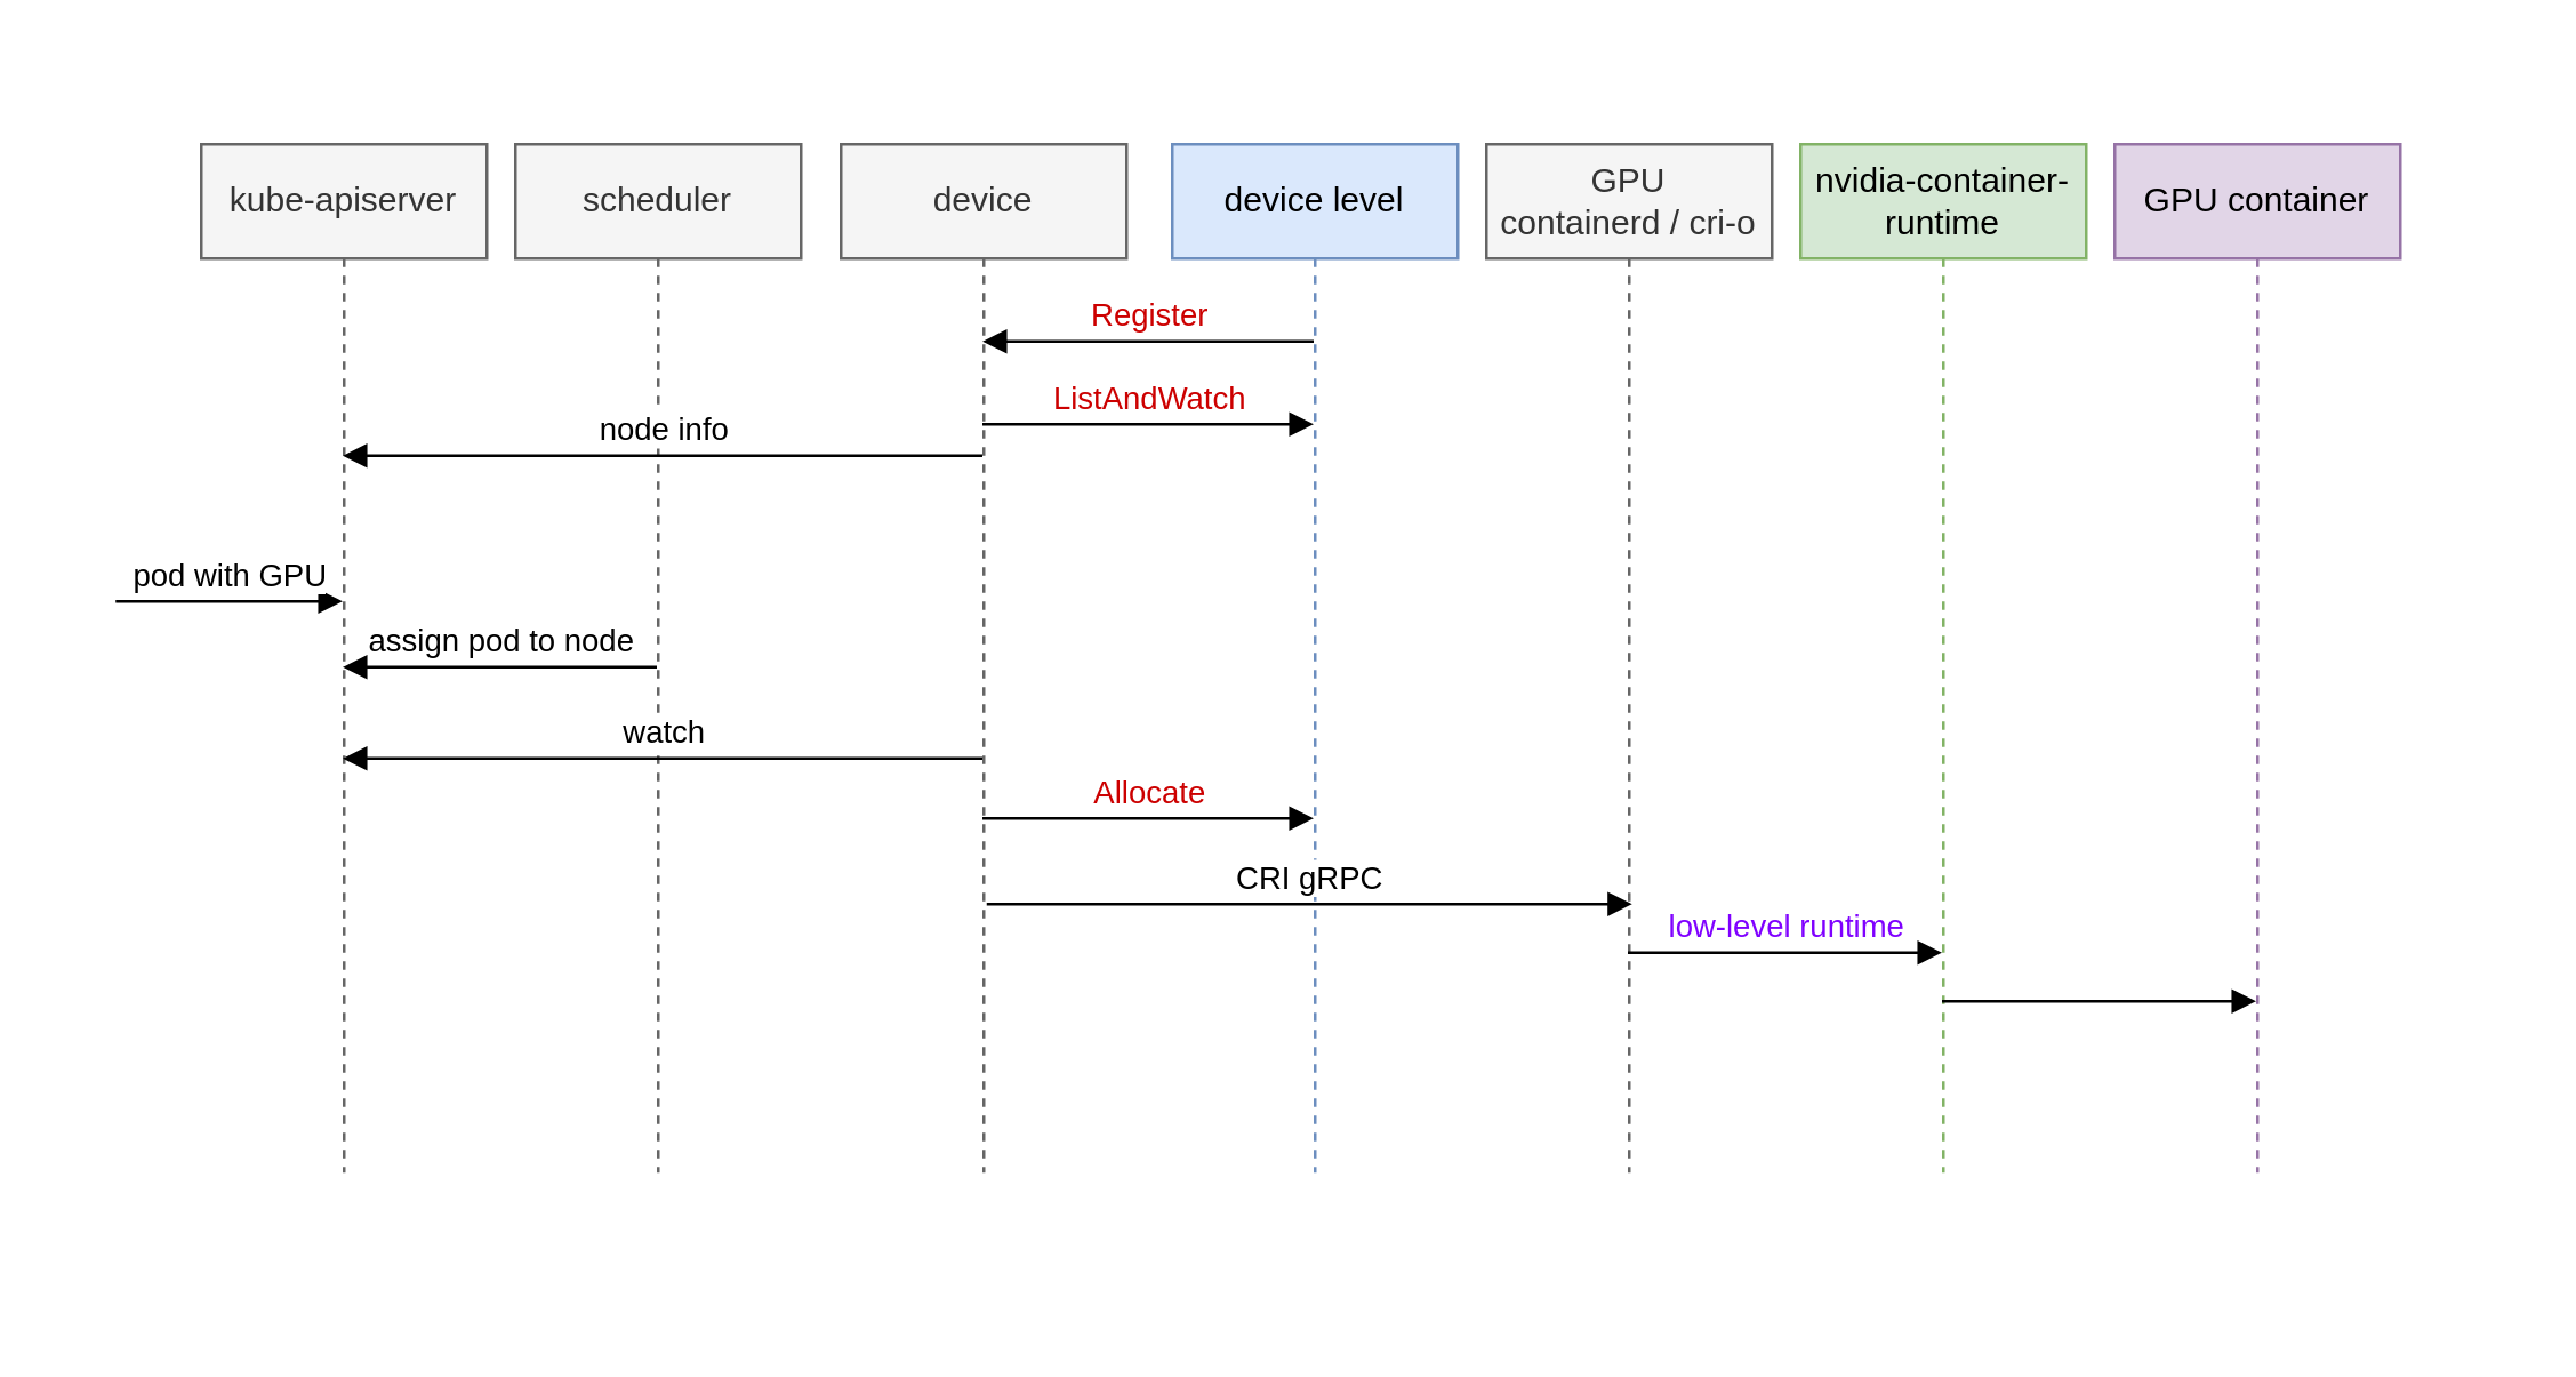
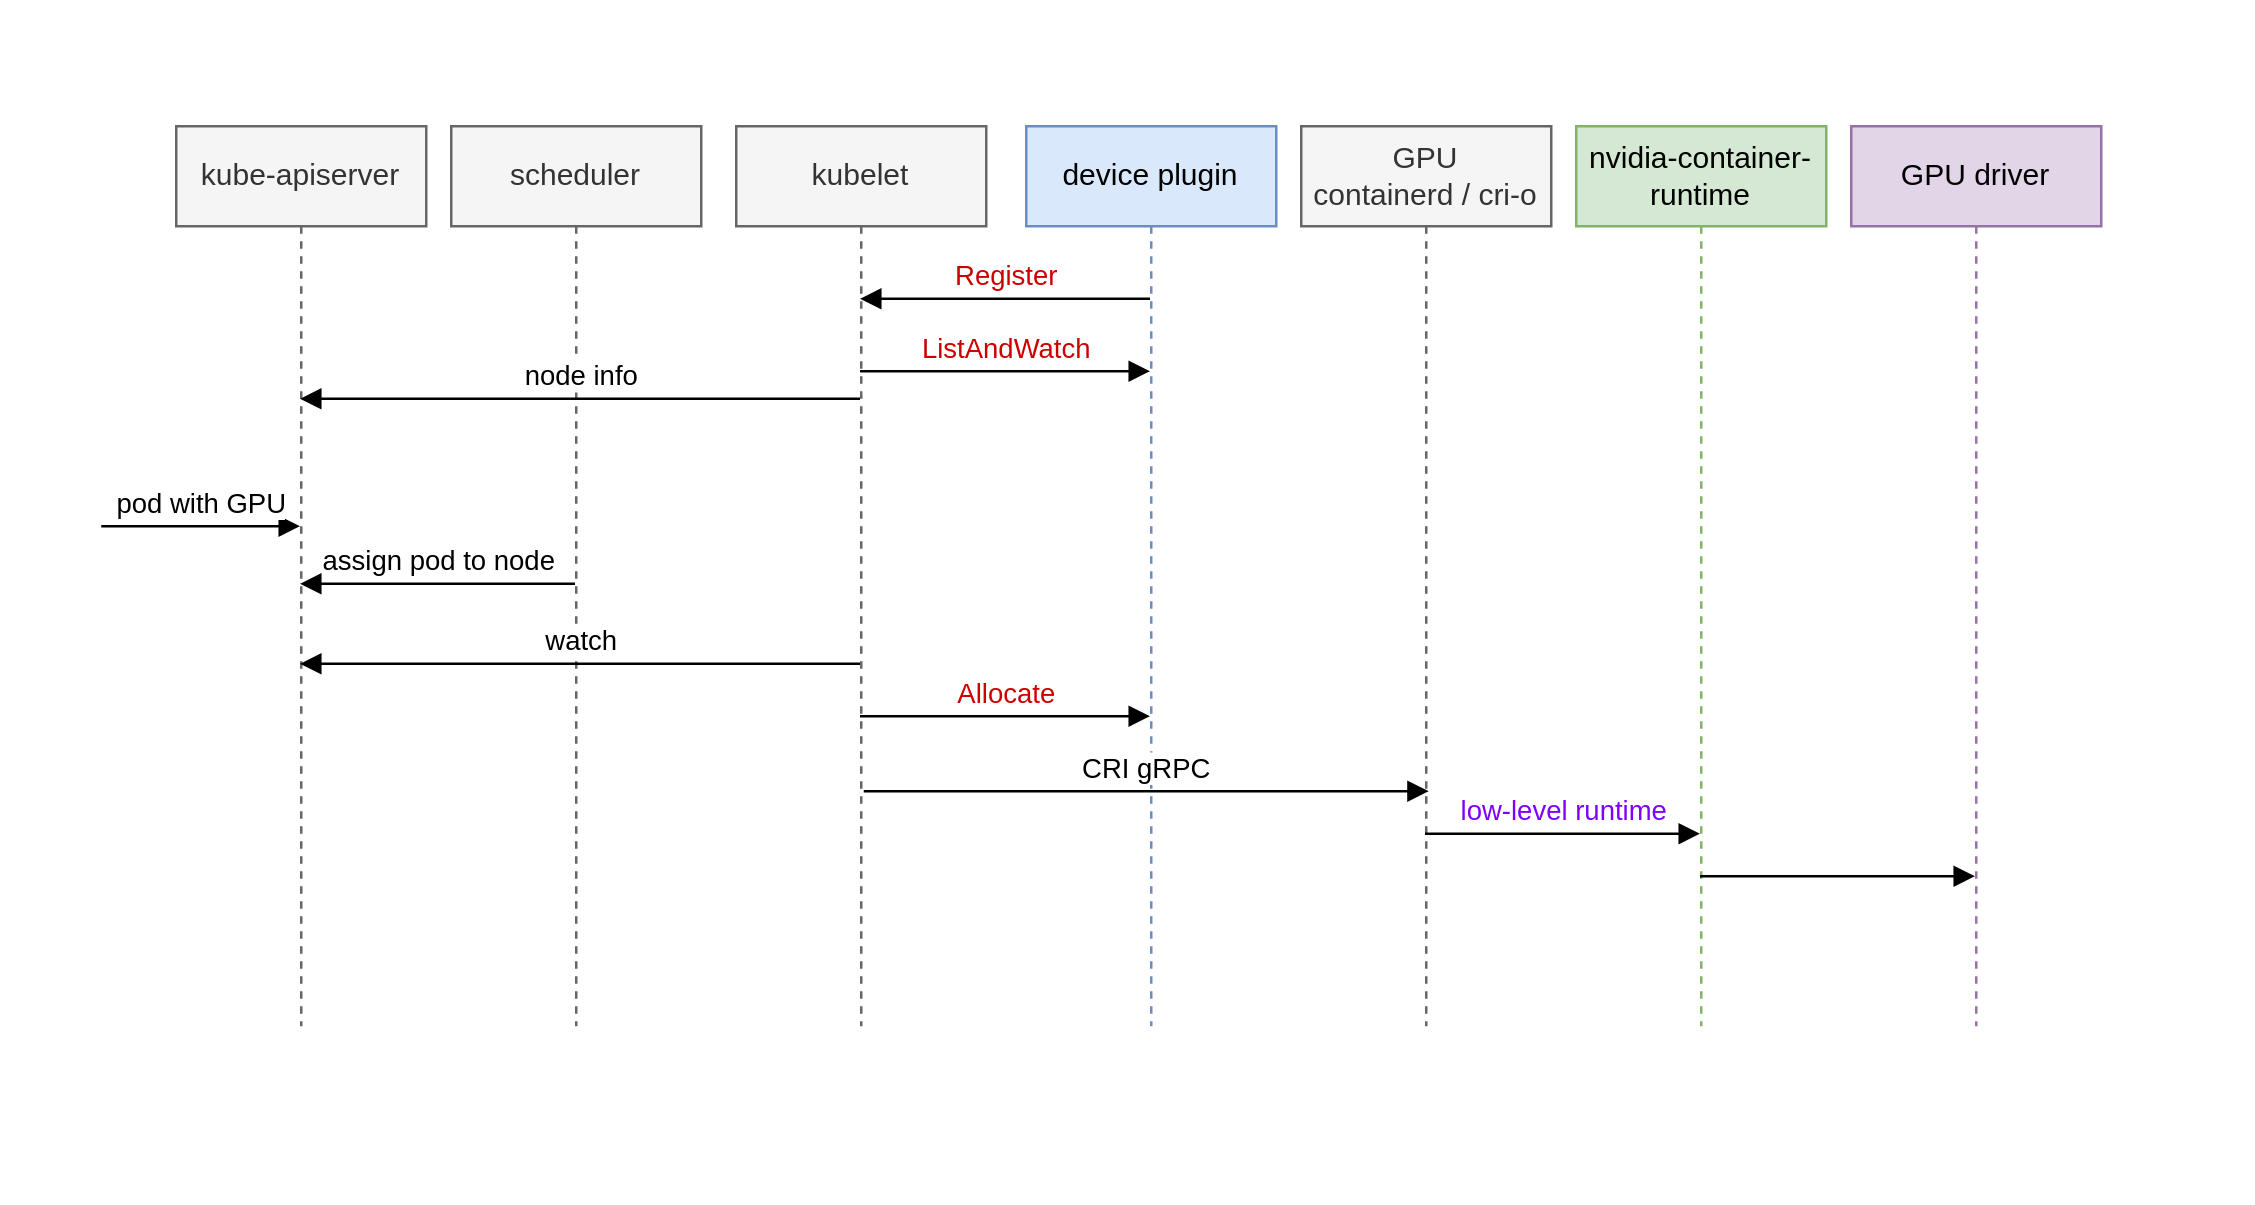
- <mxCell id="5" value="device" style="shape=umlLifeline;perimeter=lifelinePerimeter;whiteSpace=wrap;html=1;container=1;dropTarget=0;collapsible=0;recursiveResize=0;outlineConnect=0;portConstraint=eastwest;newEdgeStyle={&quot;curved&quot;:0,&quot;rounded&quot;:0};fillColor=#f5f5f5;strokeColor=#666666;fontColor=#333333;" vertex="1" parent="1"><mxGeometry x="294" y="50" width="100" height="360" as="geometry" /></mxCell>
+ <mxCell id="5" value="kubelet" style="shape=umlLifeline;perimeter=lifelinePerimeter;whiteSpace=wrap;html=1;container=1;dropTarget=0;collapsible=0;recursiveResize=0;outlineConnect=0;portConstraint=eastwest;newEdgeStyle={&quot;curved&quot;:0,&quot;rounded&quot;:0};fillColor=#f5f5f5;strokeColor=#666666;fontColor=#333333;" vertex="1" parent="1"><mxGeometry x="294" y="50" width="100" height="360" as="geometry" /></mxCell>
- <mxCell id="6" value="device level" style="shape=umlLifeline;perimeter=lifelinePerimeter;whiteSpace=wrap;html=1;container=1;dropTarget=0;collapsible=0;recursiveResize=0;outlineConnect=0;portConstraint=eastwest;newEdgeStyle={&quot;curved&quot;:0,&quot;rounded&quot;:0};fillColor=#dae8fc;strokeColor=#6c8ebf;" vertex="1" parent="1"><mxGeometry x="410" y="50" width="100" height="360" as="geometry" /></mxCell>
+ <mxCell id="6" value="device plugin" style="shape=umlLifeline;perimeter=lifelinePerimeter;whiteSpace=wrap;html=1;container=1;dropTarget=0;collapsible=0;recursiveResize=0;outlineConnect=0;portConstraint=eastwest;newEdgeStyle={&quot;curved&quot;:0,&quot;rounded&quot;:0};fillColor=#dae8fc;strokeColor=#6c8ebf;" vertex="1" parent="1"><mxGeometry x="410" y="50" width="100" height="360" as="geometry" /></mxCell>
- <mxCell id="9" value="GPU container" style="shape=umlLifeline;perimeter=lifelinePerimeter;whiteSpace=wrap;html=1;container=1;dropTarget=0;collapsible=0;recursiveResize=0;outlineConnect=0;portConstraint=eastwest;newEdgeStyle={&quot;curved&quot;:0,&quot;rounded&quot;:0};fillColor=#e1d5e7;strokeColor=#9673a6;" vertex="1" parent="1"><mxGeometry x="740" y="50" width="100" height="360" as="geometry" /></mxCell>
+ <mxCell id="9" value="GPU driver" style="shape=umlLifeline;perimeter=lifelinePerimeter;whiteSpace=wrap;html=1;container=1;dropTarget=0;collapsible=0;recursiveResize=0;outlineConnect=0;portConstraint=eastwest;newEdgeStyle={&quot;curved&quot;:0,&quot;rounded&quot;:0};fillColor=#e1d5e7;strokeColor=#9673a6;" vertex="1" parent="1"><mxGeometry x="740" y="50" width="100" height="360" as="geometry" /></mxCell>
